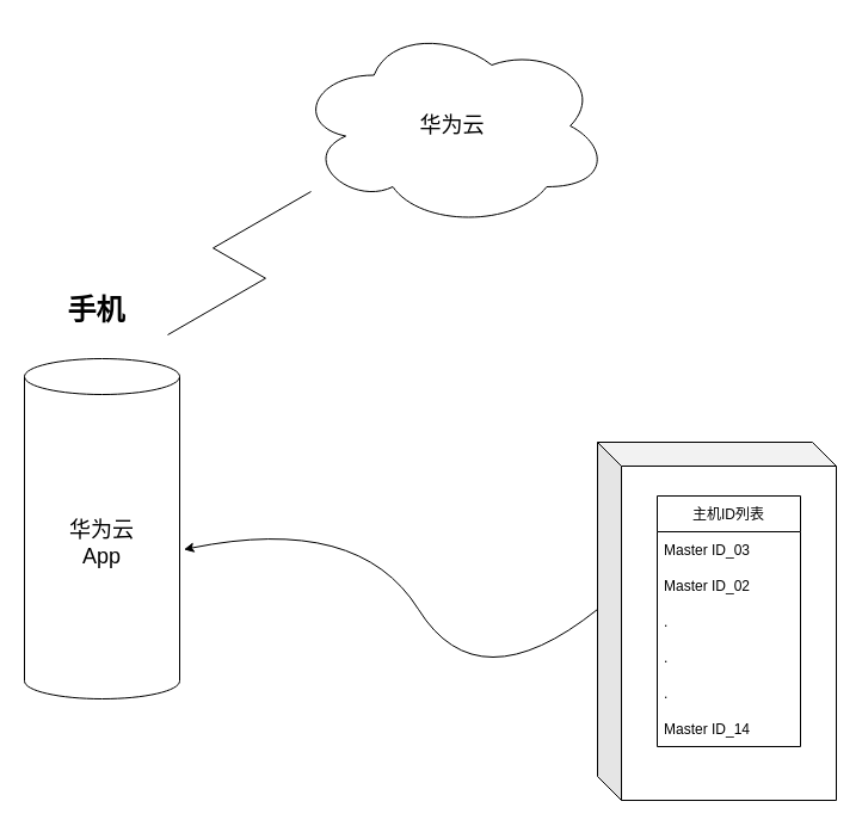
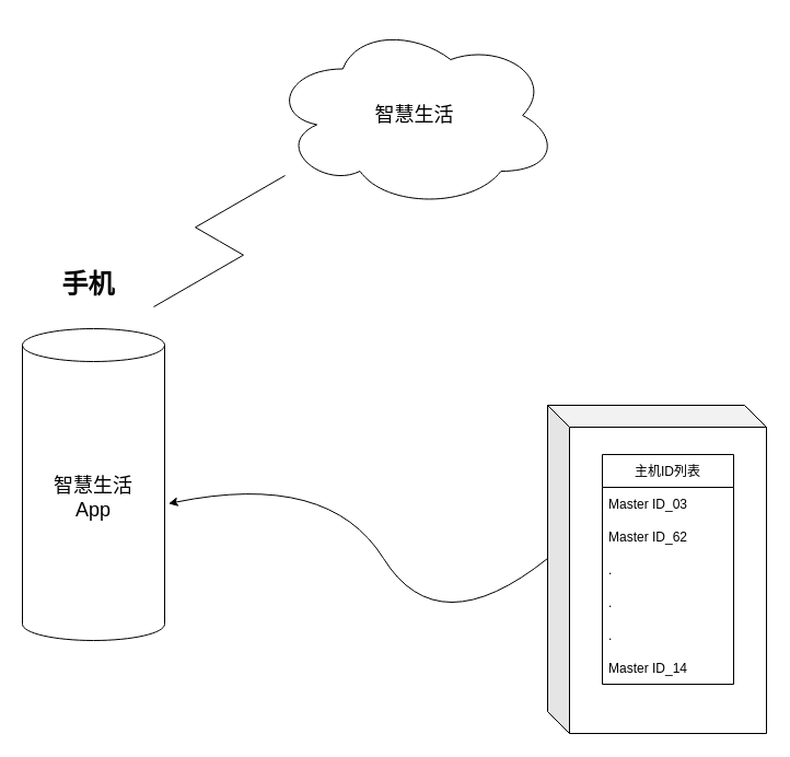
- <mxCell id="12" value="华为云" style="ellipse;shape=cloud;whiteSpace=wrap;html=1;fontSize=18;fillColor=none;" vertex="1" parent="1"><mxGeometry x="247" y="20" width="263" height="170" as="geometry" /></mxCell>
+ <mxCell id="12" value="智慧生活" style="ellipse;shape=cloud;whiteSpace=wrap;html=1;fontSize=18;fillColor=none;" vertex="1" parent="1"><mxGeometry x="247" y="20" width="263" height="170" as="geometry" /></mxCell>
- <mxCell id="9" value="&lt;font style=&quot;font-size: 18px;&quot;&gt;华为云&lt;br&gt;App&lt;/font&gt;" style="shape=cylinder3;whiteSpace=wrap;html=1;boundedLbl=1;backgroundOutline=1;size=15;fillColor=none;" vertex="1" parent="1"><mxGeometry x="20" y="300" width="130" height="285" as="geometry" /></mxCell>
+ <mxCell id="9" value="&lt;font style=&quot;font-size: 18px;&quot;&gt;智慧生活&lt;br&gt;App&lt;/font&gt;" style="shape=cylinder3;whiteSpace=wrap;html=1;boundedLbl=1;backgroundOutline=1;size=15;fillColor=none;" vertex="1" parent="1"><mxGeometry x="20" y="300" width="130" height="285" as="geometry" /></mxCell>
- <mxCell id="4" value="Master ID_02" style="text;strokeColor=none;fillColor=none;align=left;verticalAlign=middle;spacingLeft=4;spacingRight=4;overflow=hidden;points=[[0,0.5],[1,0.5]];portConstraint=eastwest;rotatable=0;" vertex="1" parent="2"><mxGeometry y="60" width="120" height="30" as="geometry" /></mxCell>
+ <mxCell id="4" value="Master ID_62" style="text;strokeColor=none;fillColor=none;align=left;verticalAlign=middle;spacingLeft=4;spacingRight=4;overflow=hidden;points=[[0,0.5],[1,0.5]];portConstraint=eastwest;rotatable=0;" vertex="1" parent="2"><mxGeometry y="60" width="120" height="30" as="geometry" /></mxCell>
